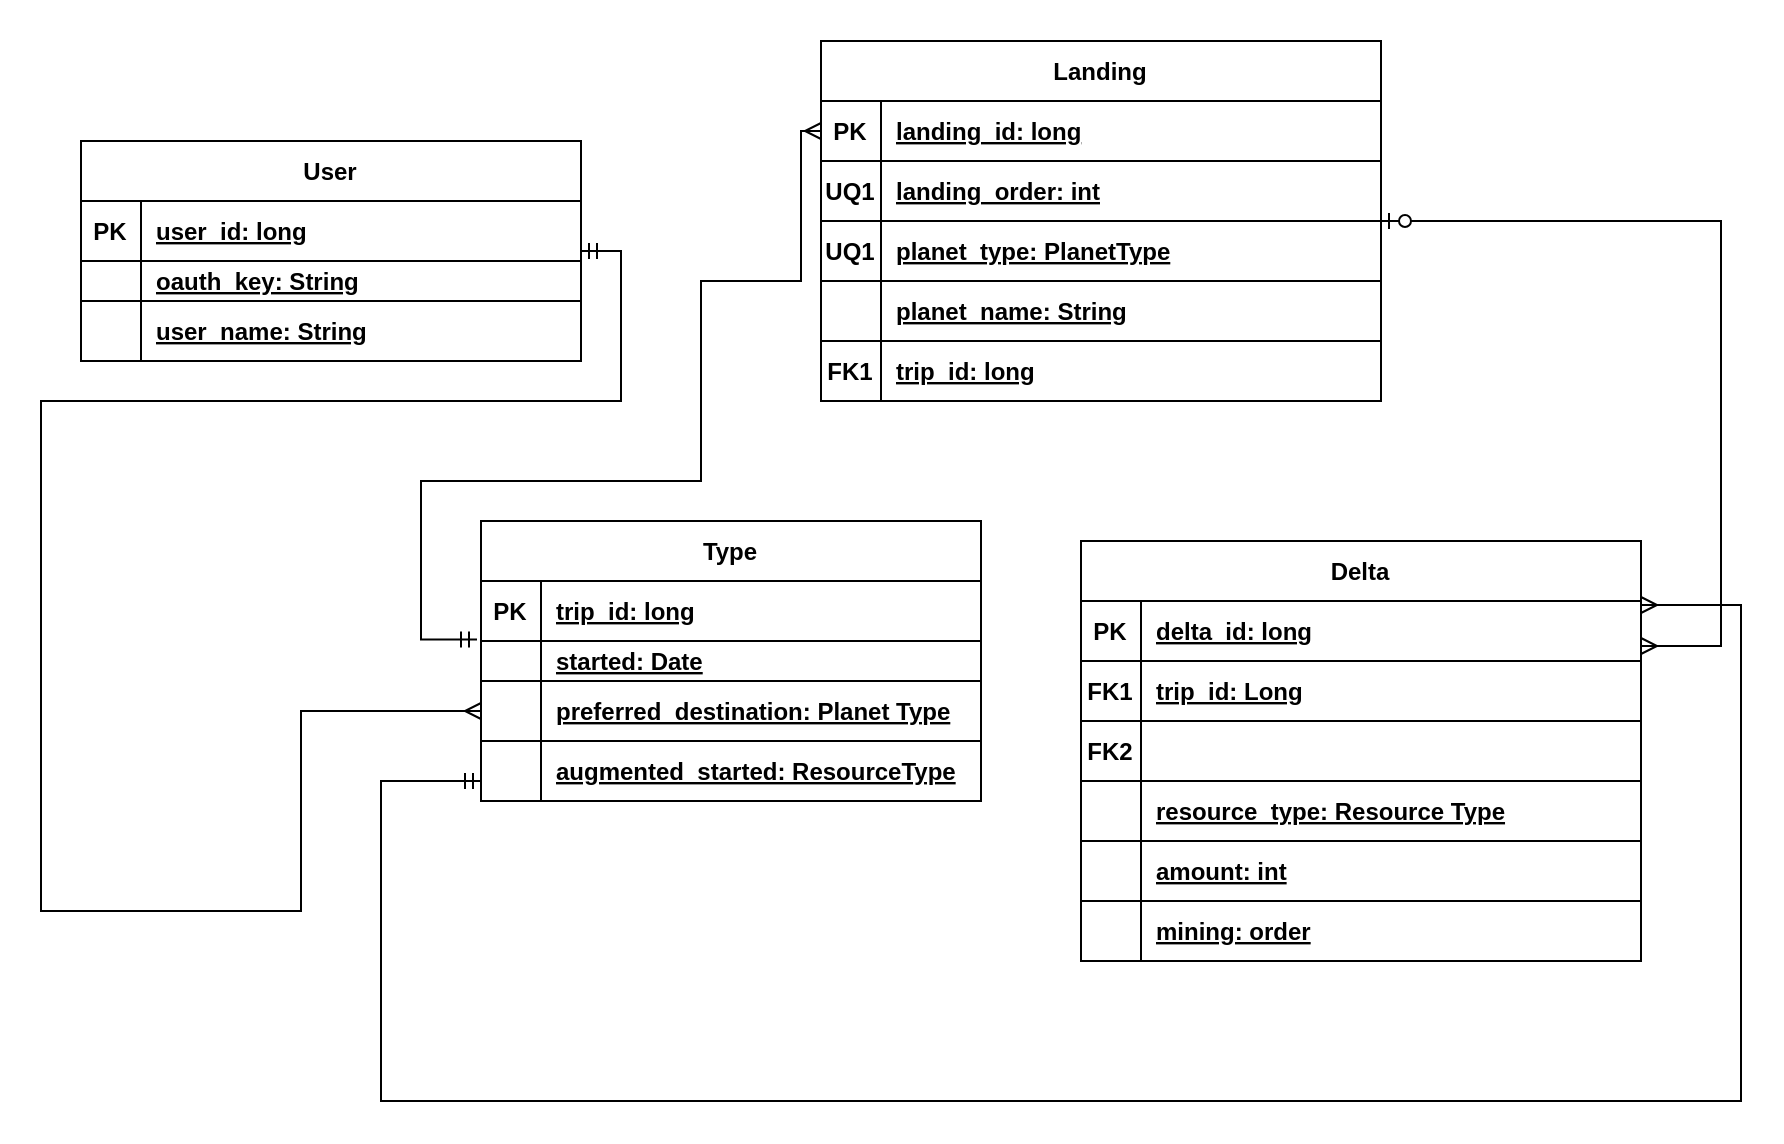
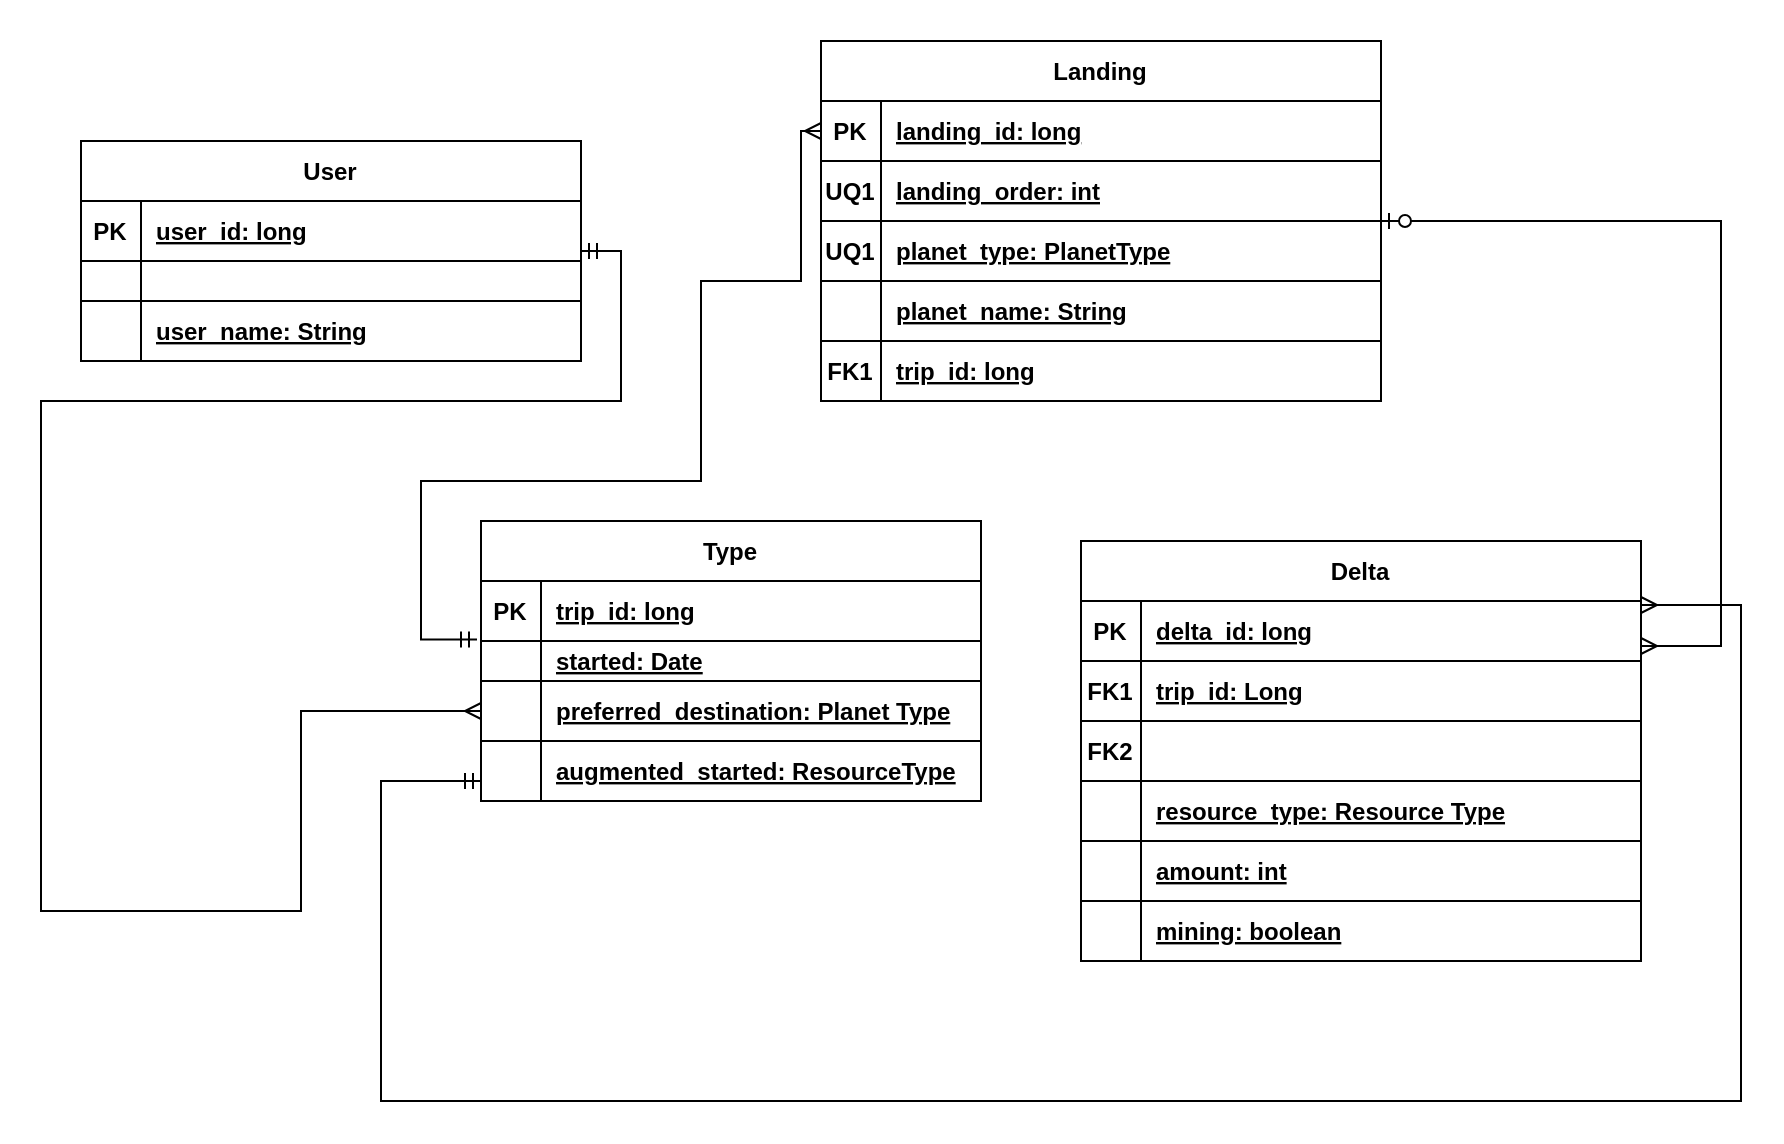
- <mxCell id="59" value="oauth_key: String" style="shape=partialRectangle;overflow=hidden;connectable=0;fillColor=none;top=0;left=0;bottom=0;right=0;align=left;spacingLeft=6;fontStyle=5;" vertex="1" parent="57"><mxGeometry x="30" width="220" height="20" as="geometry" /></mxCell>
- <mxCell id="32" value="mining: order" style="shape=partialRectangle;overflow=hidden;connectable=0;fillColor=none;top=0;left=0;bottom=0;right=0;align=left;spacingLeft=6;fontStyle=5;" parent="30" vertex="1"><mxGeometry x="30" width="250" height="30" as="geometry" /></mxCell>
+ <mxCell id="32" value="mining: boolean" style="shape=partialRectangle;overflow=hidden;connectable=0;fillColor=none;top=0;left=0;bottom=0;right=0;align=left;spacingLeft=6;fontStyle=5;" parent="30" vertex="1"><mxGeometry x="30" width="250" height="30" as="geometry" /></mxCell>
